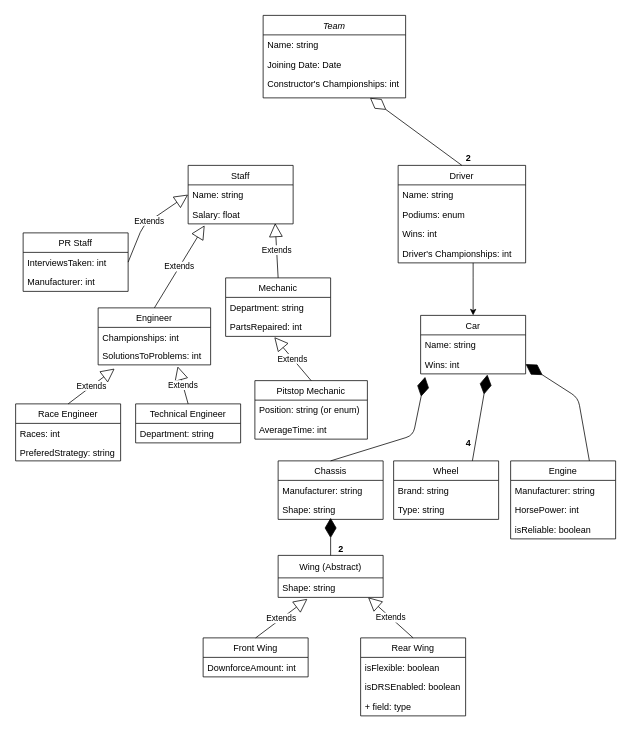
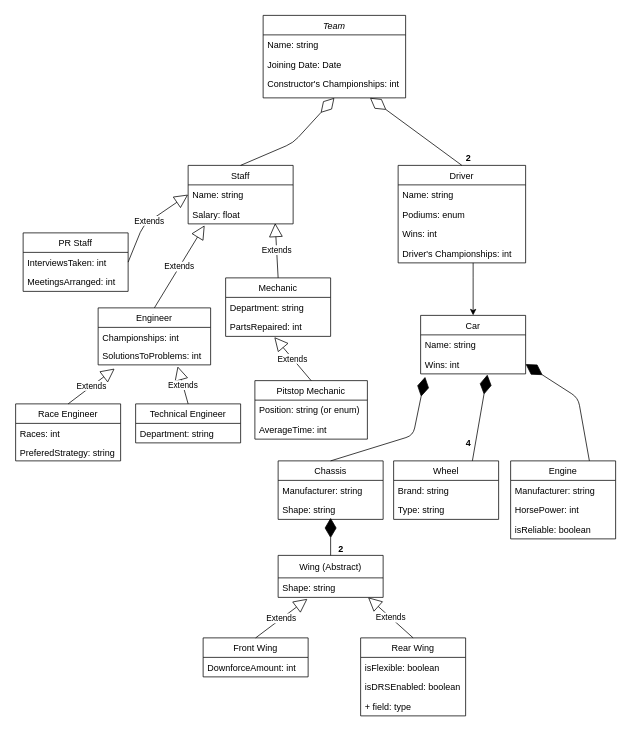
+ <mxCell id="9" value="" style="endArrow=diamondThin;endFill=0;endSize=24;html=1;entryX=0.5;entryY=1;entryDx=0;entryDy=0;exitX=0.5;exitY=0;exitDx=0;exitDy=0;" edge="1" parent="1" source="6" target="2"><mxGeometry width="160" relative="1" as="geometry"><mxPoint x="330" y="500" as="sourcePoint" /><mxPoint x="490" y="500" as="targetPoint" /><Array as="points"><mxPoint x="390" y="190" /></Array></mxGeometry></mxCell>
- <mxCell id="13" value="Manufacturer: int" style="text;strokeColor=none;fillColor=none;align=left;verticalAlign=top;spacingLeft=4;spacingRight=4;overflow=hidden;rotatable=0;points=[[0,0.5],[1,0.5]];portConstraint=eastwest;" vertex="1" parent="11"><mxGeometry y="52" width="140" height="26" as="geometry" /></mxCell>
+ <mxCell id="13" value="MeetingsArranged: int" style="text;strokeColor=none;fillColor=none;align=left;verticalAlign=top;spacingLeft=4;spacingRight=4;overflow=hidden;rotatable=0;points=[[0,0.5],[1,0.5]];portConstraint=eastwest;" vertex="1" parent="11"><mxGeometry y="52" width="140" height="26" as="geometry" /></mxCell>
